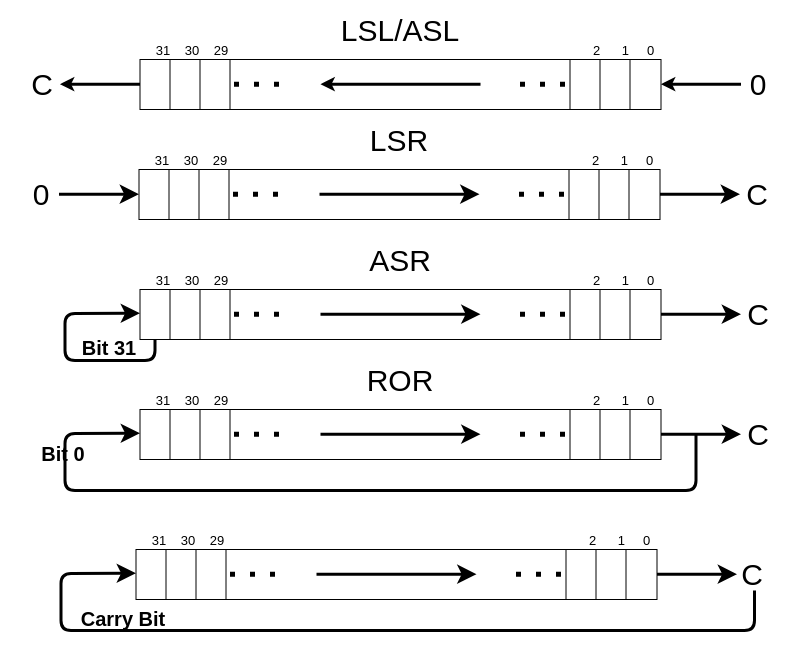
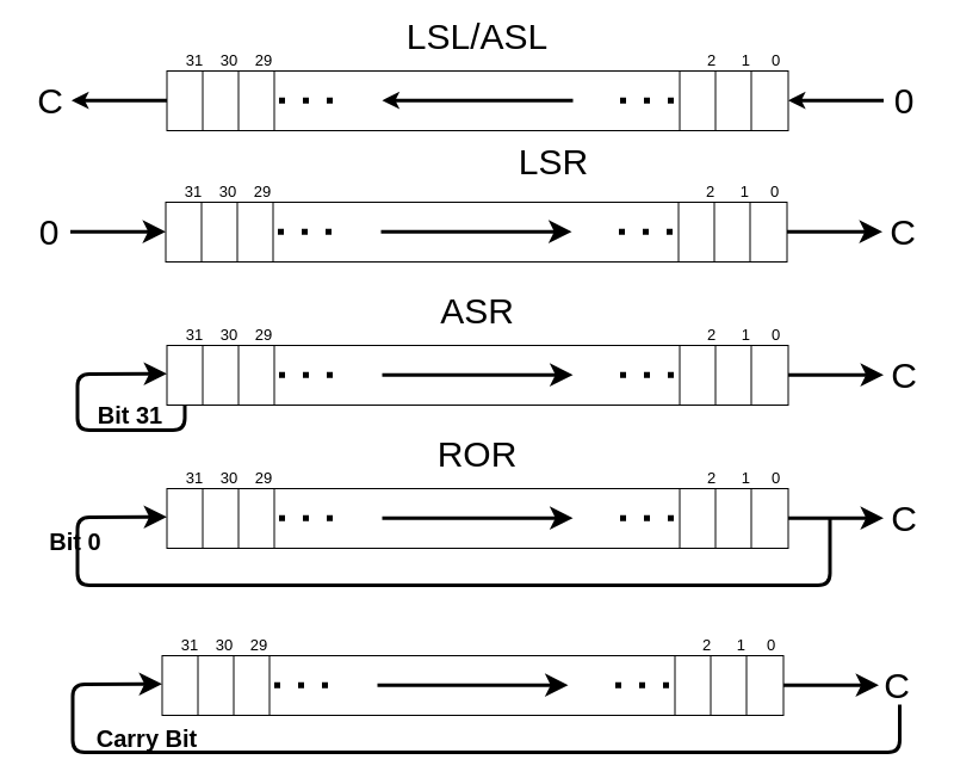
- <mxCell id="35" value="&lt;font style=&quot;font-size: 30px&quot;&gt;LSR&lt;/font&gt;" style="text;html=1;strokeColor=none;fillColor=none;align=center;verticalAlign=middle;whiteSpace=wrap;rounded=0;hachureGap=4;pointerEvents=0;fontSize=14;" vertex="1" parent="1"><mxGeometry x="378.5" y="130" width="40" height="20" as="geometry" /></mxCell>
+ <mxCell id="35" value="&lt;font style=&quot;font-size: 30px&quot;&gt;LSR&lt;/font&gt;" style="text;html=1;strokeColor=none;fillColor=none;align=center;verticalAlign=middle;whiteSpace=wrap;rounded=0;hachureGap=4;pointerEvents=0;fontSize=14;" vertex="1" parent="1"><mxGeometry x="443.5" y="125" width="40" height="20" as="geometry" /></mxCell>
